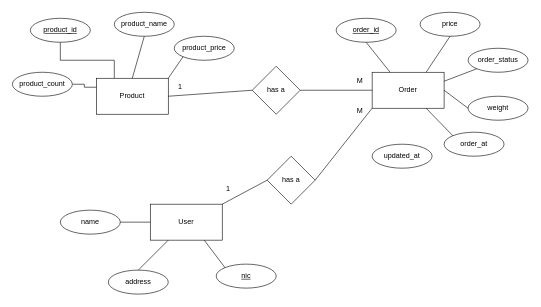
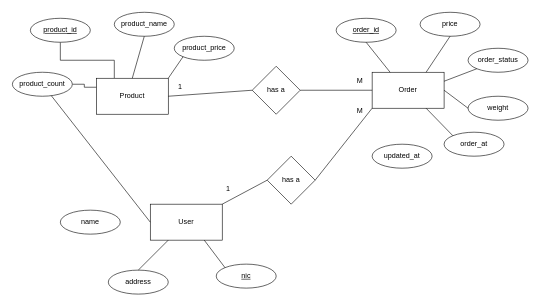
- <mxCell id="35" value="" style="endArrow=none;html=1;rounded=0;entryX=1;entryY=0.5;entryDx=0;entryDy=0;exitX=0;exitY=0.5;exitDx=0;exitDy=0;" edge="1" parent="1" source="2" target="29"><mxGeometry width="50" height="50" relative="1" as="geometry"><mxPoint x="440" y="170" as="sourcePoint" /><mxPoint x="300" y="180" as="targetPoint" /></mxGeometry></mxCell>
+ <mxCell id="35" value="" style="endArrow=none;html=1;rounded=0;exitX=0;exitY=0.5;exitDx=0;exitDy=0;" edge="1" parent="1" source="2" target="10"><mxGeometry width="50" height="50" relative="1" as="geometry"><mxPoint x="440" y="170" as="sourcePoint" /><mxPoint x="300" y="180" as="targetPoint" /></mxGeometry></mxCell>
